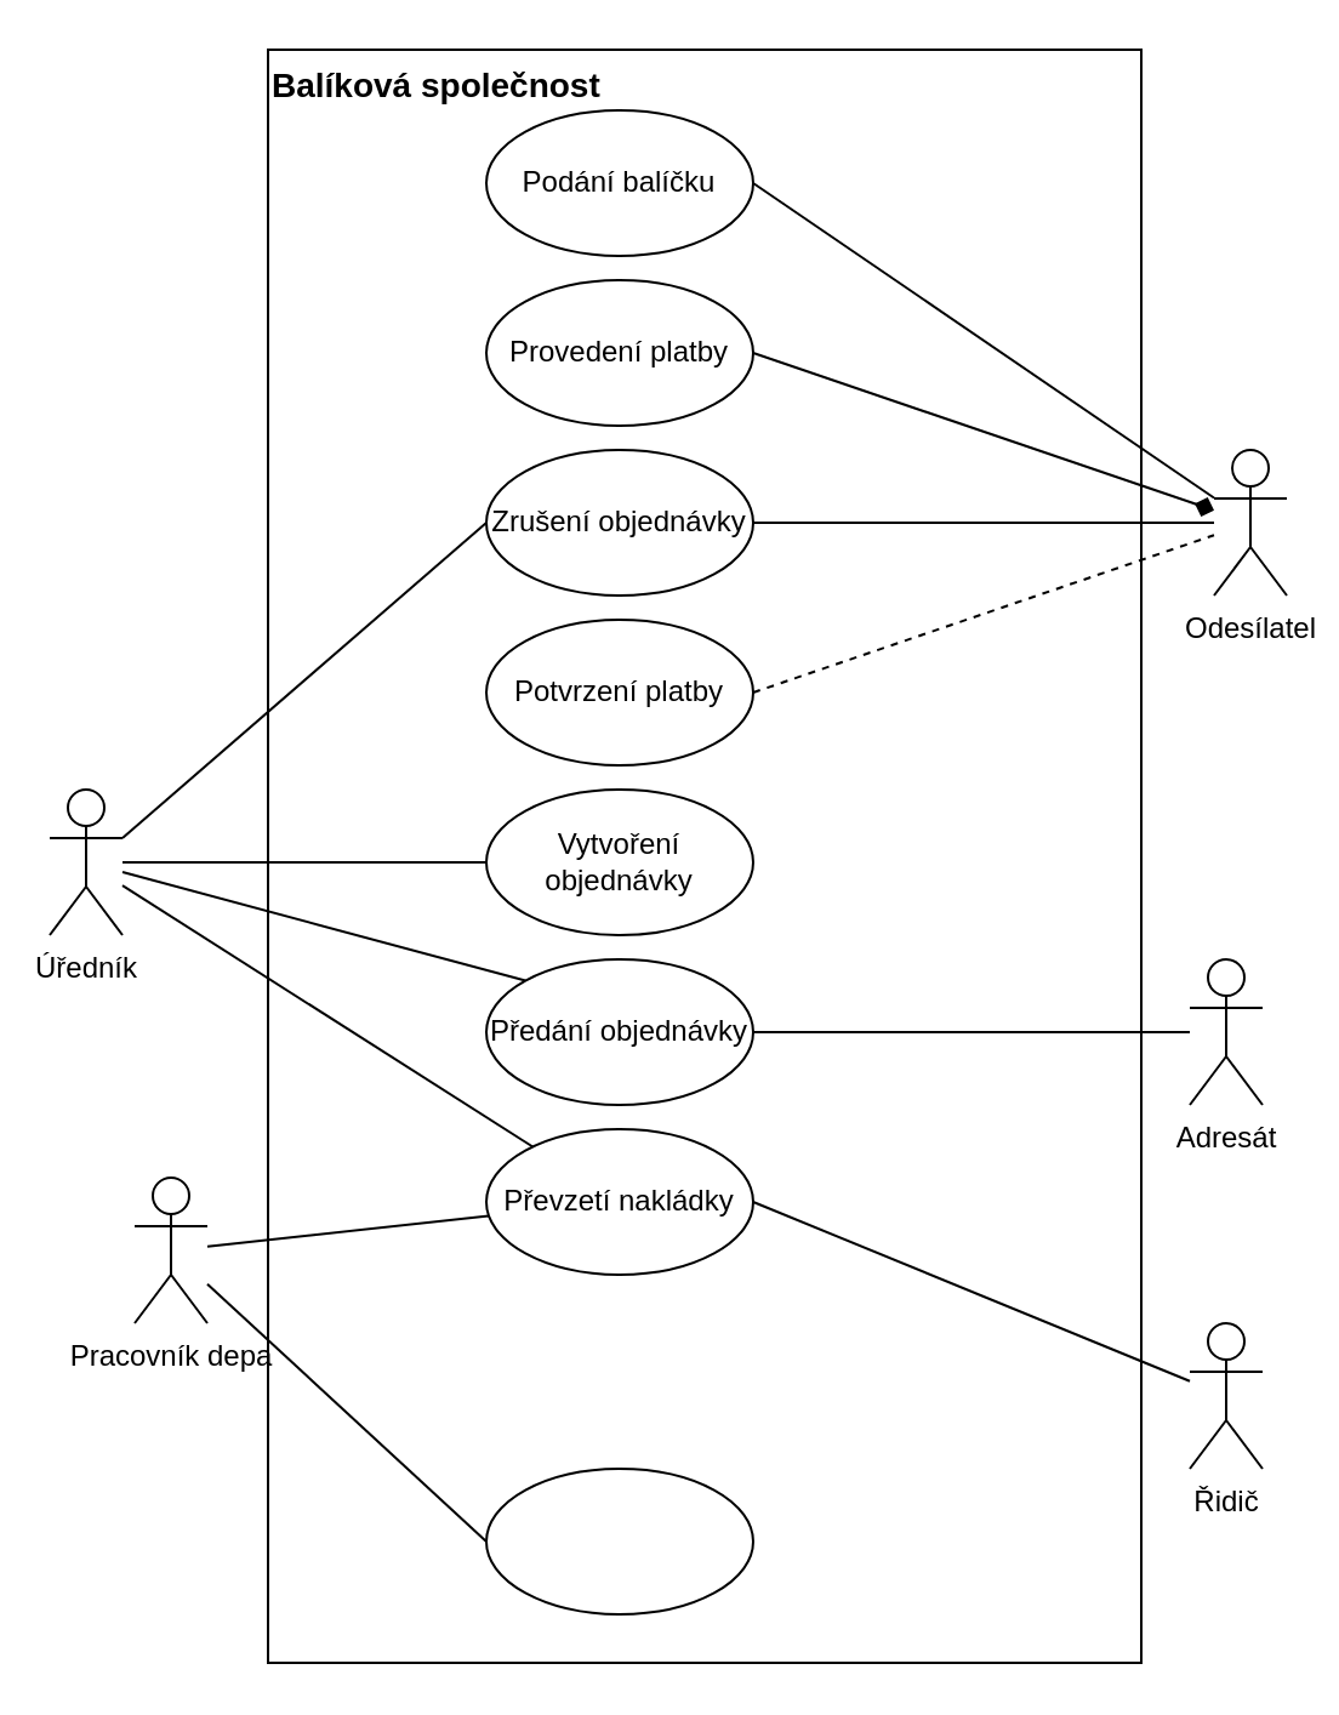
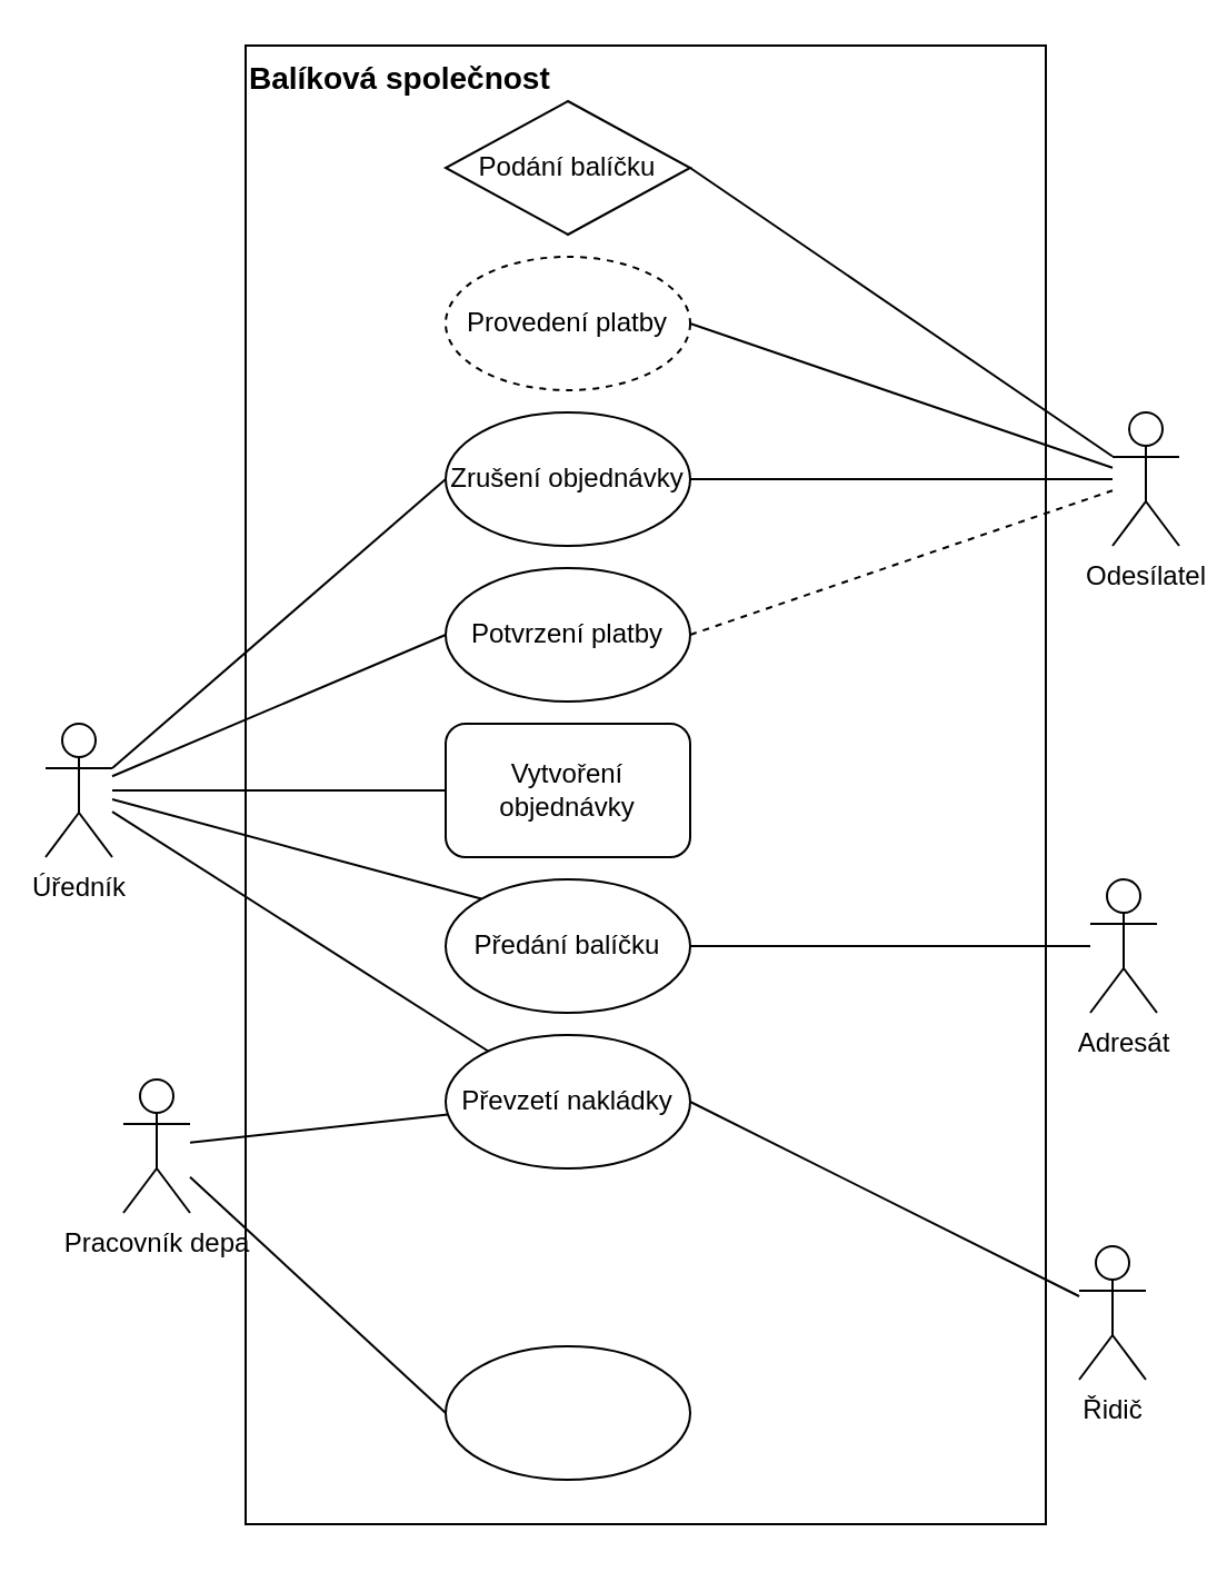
- <mxCell id="5" value="Podání balíčku" style="ellipse;whiteSpace=wrap;html=1;" parent="1" vertex="1"><mxGeometry x="200" y="45" width="110" height="60" as="geometry" /></mxCell>
+ <mxCell id="5" value="Podání balíčku" style="rhombus;whiteSpace=wrap;html=1;" parent="1" vertex="1"><mxGeometry x="200" y="45" width="110" height="60" as="geometry" /></mxCell>
- <mxCell id="6" value="Provedení platby" style="ellipse;whiteSpace=wrap;html=1;" parent="1" vertex="1"><mxGeometry x="200" y="115" width="110" height="60" as="geometry" /></mxCell>
+ <mxCell id="6" value="Provedení platby" style="ellipse;whiteSpace=wrap;html=1;dashed=1;" parent="1" vertex="1"><mxGeometry x="200" y="115" width="110" height="60" as="geometry" /></mxCell>
- <mxCell id="10" value="" style="endArrow=diamond;html=1;rounded=0;fontSize=14;exitX=1;exitY=0.5;exitDx=0;exitDy=0;" parent="1" source="6" target="2" edge="1"><mxGeometry width="50" height="50" relative="1" as="geometry"><mxPoint x="300" y="135" as="sourcePoint" /><mxPoint x="460" y="205" as="targetPoint" /></mxGeometry></mxCell>
+ <mxCell id="10" value="" style="endArrow=none;html=1;rounded=0;fontSize=14;exitX=1;exitY=0.5;exitDx=0;exitDy=0;" parent="1" source="6" target="2" edge="1"><mxGeometry width="50" height="50" relative="1" as="geometry"><mxPoint x="300" y="135" as="sourcePoint" /><mxPoint x="460" y="205" as="targetPoint" /></mxGeometry></mxCell>
+ <mxCell id="14" value="" style="endArrow=none;html=1;rounded=0;fontSize=14;exitX=0;exitY=0.5;exitDx=0;exitDy=0;" parent="1" source="13" target="7" edge="1"><mxGeometry width="50" height="50" relative="1" as="geometry"><mxPoint x="320" y="245" as="sourcePoint" /><mxPoint x="10" y="415" as="targetPoint" /></mxGeometry></mxCell>
- <mxCell id="8" value="Vytvoření objednávky" style="ellipse;whiteSpace=wrap;html=1;" parent="1" vertex="1"><mxGeometry x="200" y="325" width="110" height="60" as="geometry" /></mxCell>
+ <mxCell id="8" value="Vytvoření objednávky" style="whiteSpace=wrap;html=1;rounded=1;" parent="1" vertex="1"><mxGeometry x="200" y="325" width="110" height="60" as="geometry" /></mxCell>
- <mxCell id="25" value="Předání objednávky" style="ellipse;whiteSpace=wrap;html=1;" parent="1" vertex="1"><mxGeometry x="200" y="395" width="110" height="60" as="geometry" /></mxCell>
+ <mxCell id="25" value="Předání balíčku" style="ellipse;whiteSpace=wrap;html=1;" parent="1" vertex="1"><mxGeometry x="200" y="395" width="110" height="60" as="geometry" /></mxCell>
- <mxCell id="16" value="Řidič" style="shape=umlActor;verticalLabelPosition=bottom;verticalAlign=top;html=1;outlineConnect=0;fontSize=12;" parent="1" vertex="1"><mxGeometry x="490" y="545" width="30" height="60" as="geometry" /></mxCell>
+ <mxCell id="16" value="Řidič" style="shape=umlActor;verticalLabelPosition=bottom;verticalAlign=top;html=1;outlineConnect=0;fontSize=12;" parent="1" vertex="1"><mxGeometry x="485" y="560" width="30" height="60" as="geometry" /></mxCell>
